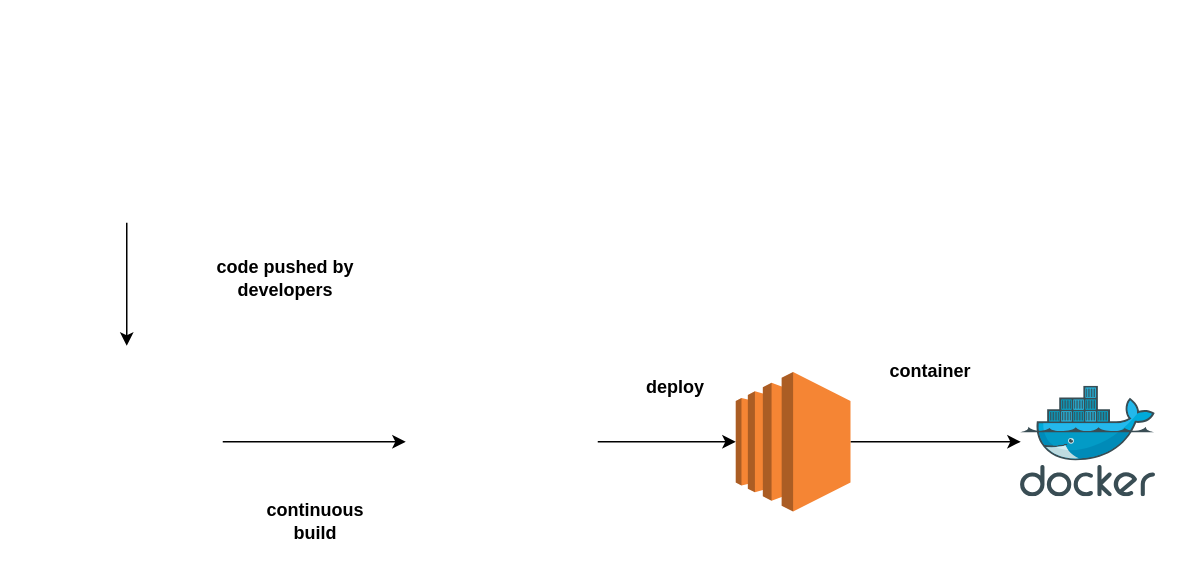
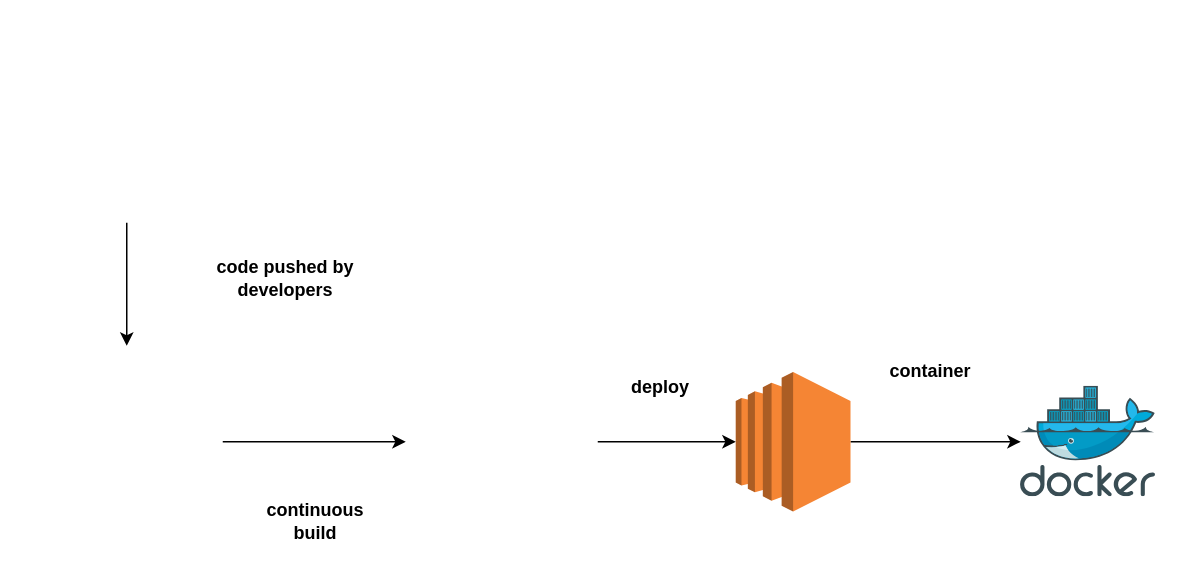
- <mxCell id="12" value="&lt;b&gt;deploy&lt;/b&gt;" style="text;html=1;strokeColor=none;fillColor=none;align=center;verticalAlign=middle;whiteSpace=wrap;rounded=0;" parent="1" vertex="1"><mxGeometry x="430" y="247.5" width="40" height="20" as="geometry" /></mxCell>
+ <mxCell id="12" value="&lt;b&gt;deploy&lt;/b&gt;" style="text;html=1;strokeColor=none;fillColor=none;align=center;verticalAlign=middle;whiteSpace=wrap;rounded=0;" parent="1" vertex="1"><mxGeometry x="420" y="247.5" width="40" height="20" as="geometry" /></mxCell>
